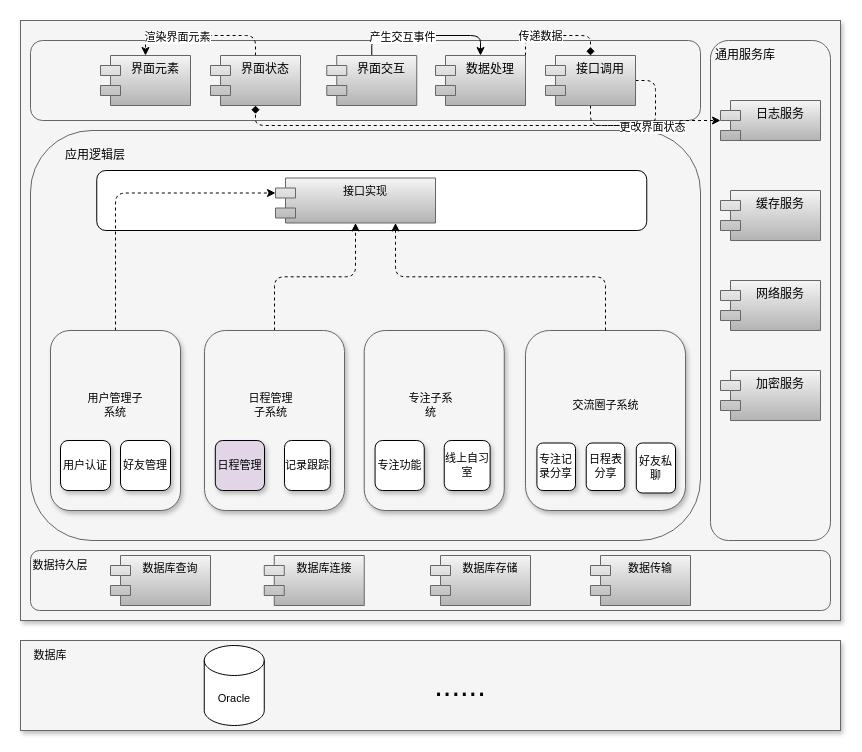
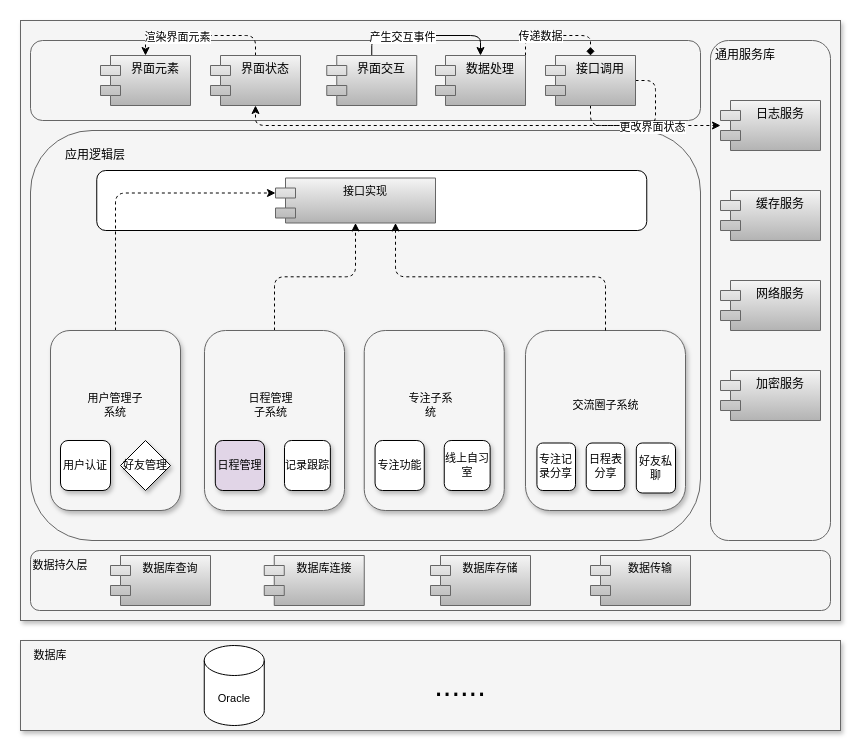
- <mxCell id="54" style="edgeStyle=orthogonalEdgeStyle;rounded=1;orthogonalLoop=1;jettySize=auto;html=1;exitX=1;exitY=0.5;exitDx=0;exitDy=0;entryX=0.5;entryY=1;entryDx=0;entryDy=0;dashed=1;endArrow=diamond;" edge="1" parent="1" source="56" target="10"><mxGeometry relative="1" as="geometry" /></mxCell>
+ <mxCell id="54" style="edgeStyle=orthogonalEdgeStyle;rounded=1;orthogonalLoop=1;jettySize=auto;html=1;exitX=1;exitY=0.5;exitDx=0;exitDy=0;entryX=0.5;entryY=1;entryDx=0;entryDy=0;dashed=1;" edge="1" parent="1" source="56" target="10"><mxGeometry relative="1" as="geometry" /></mxCell>
- <mxCell id="17" value="日志服务" style="shape=module;align=left;spacingLeft=20;align=center;verticalAlign=top;whiteSpace=wrap;html=1;fillColor=#f5f5f5;gradientColor=#b3b3b3;strokeColor=#666666;" parent="1" vertex="1"><mxGeometry x="720" y="100" width="100" height="40" as="geometry" /></mxCell>
+ <mxCell id="17" value="日志服务" style="shape=module;align=left;spacingLeft=20;align=center;verticalAlign=top;whiteSpace=wrap;html=1;fillColor=#f5f5f5;gradientColor=#b3b3b3;strokeColor=#666666;" parent="1" vertex="1"><mxGeometry x="720" y="100" width="100" height="50" as="geometry" /></mxCell>
- <mxCell id="40" value="好友管理" style="rounded=1;whiteSpace=wrap;html=1;fontFamily=Helvetica;fontSize=11;fontColor=default;shadow=1;" parent="36" vertex="1"><mxGeometry x="70" y="110.0" width="50" height="50" as="geometry" /></mxCell>
+ <mxCell id="40" value="好友管理" style="rhombus;whiteSpace=wrap;html=1;fontFamily=Helvetica;fontSize=11;fontColor=default;shadow=1;" parent="36" vertex="1"><mxGeometry x="70" y="110.0" width="50" height="50" as="geometry" /></mxCell>
